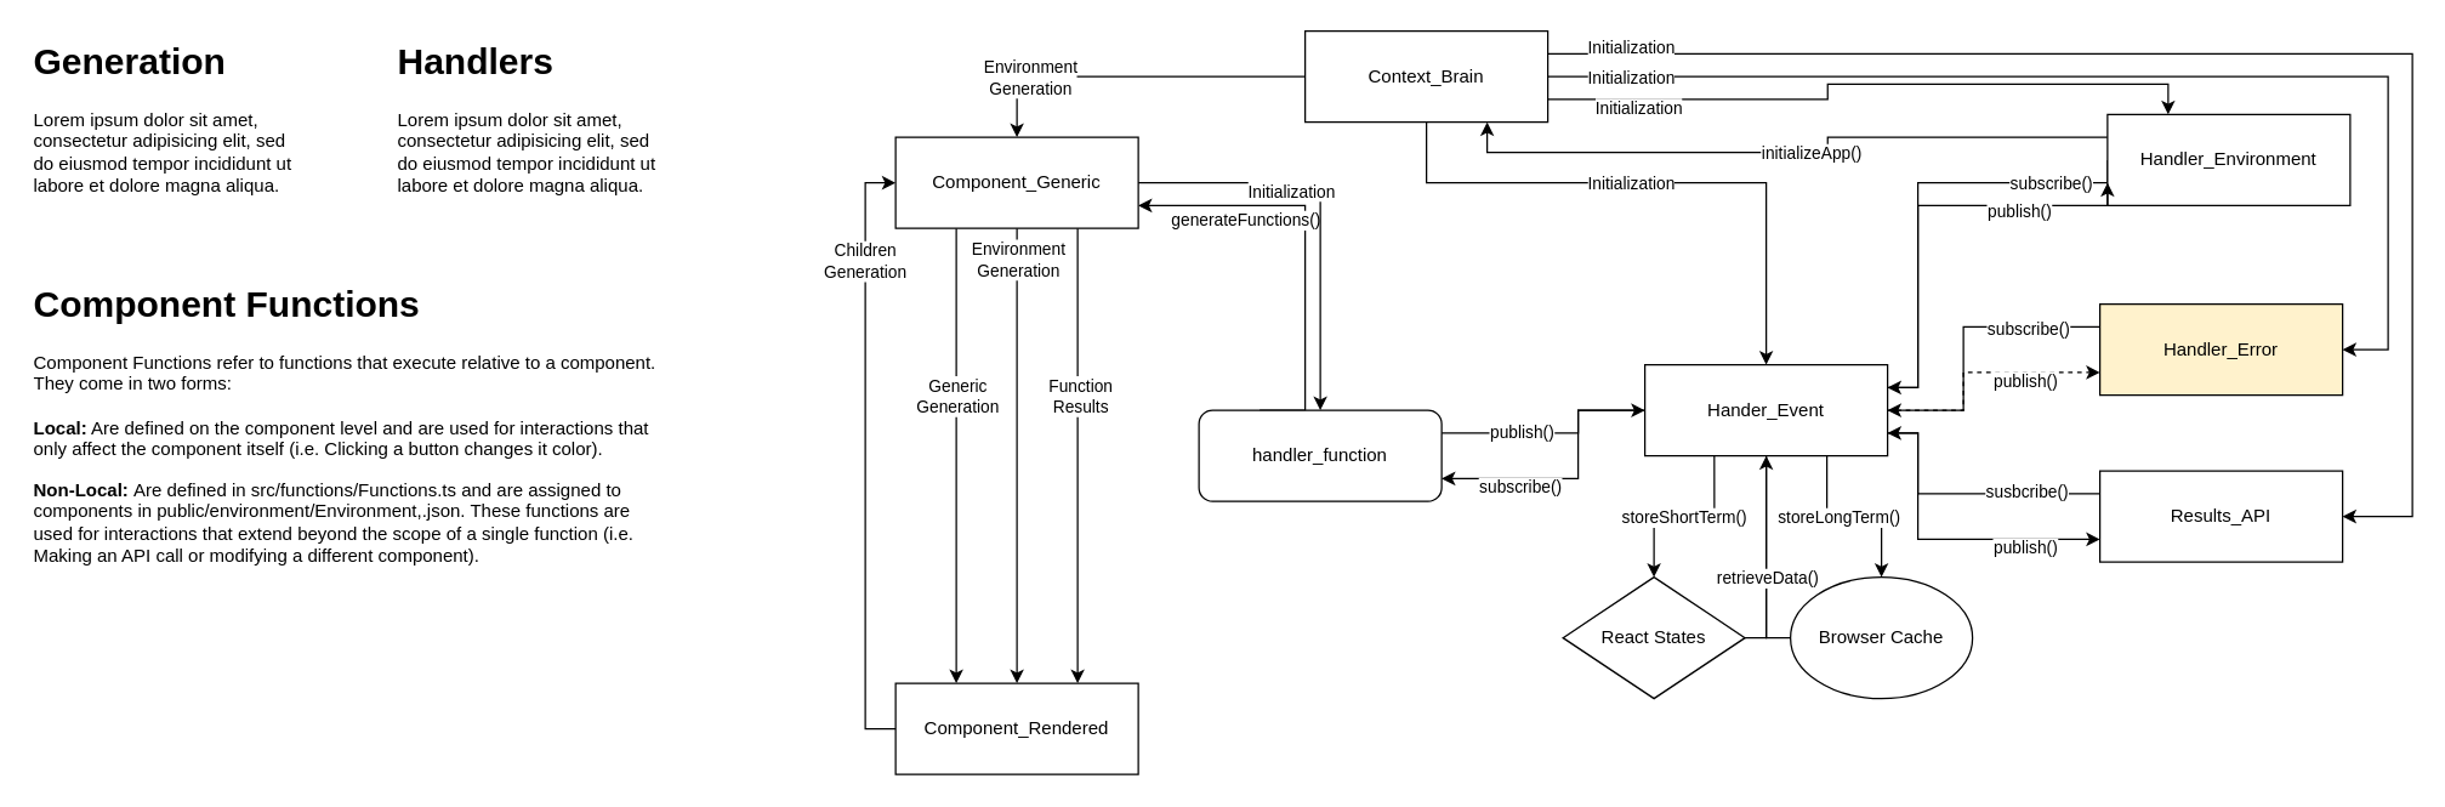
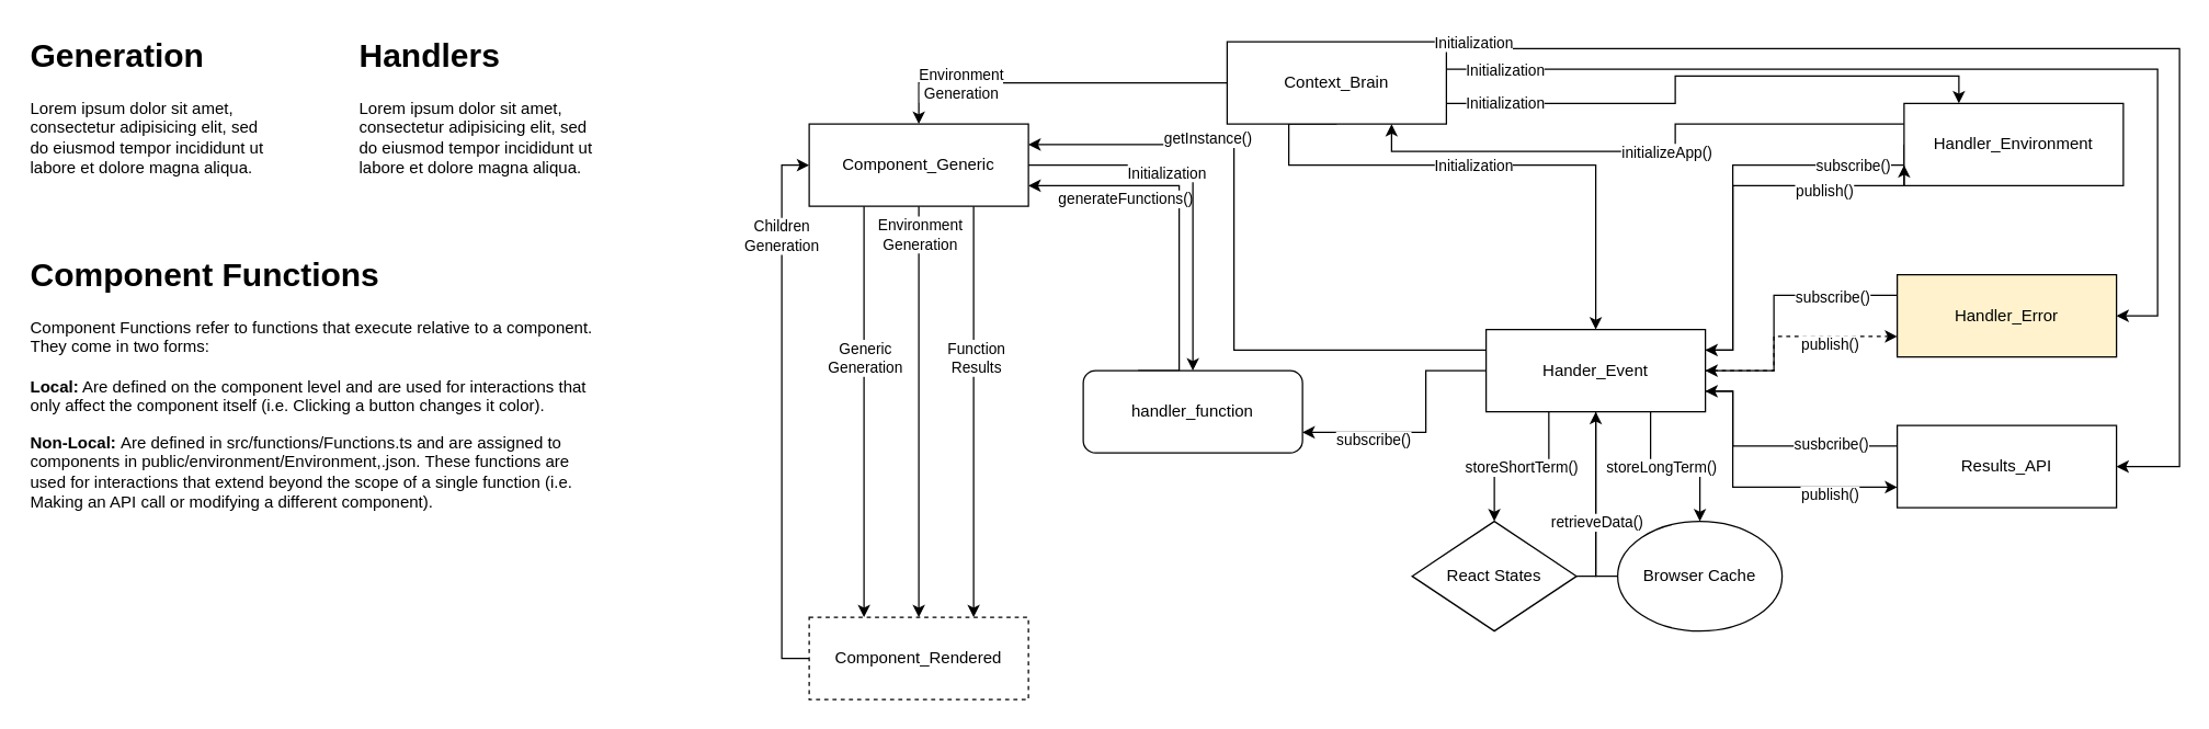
- <mxCell id="54" value="Context_Brain" style="rounded=0;whiteSpace=wrap;html=1;" vertex="1" parent="1"><mxGeometry x="860" y="20" width="160" height="60" as="geometry" /></mxCell>
+ <mxCell id="54" value="Context_Brain" style="rounded=0;whiteSpace=wrap;html=1;" vertex="1" parent="1"><mxGeometry x="895" y="30" width="160" height="60" as="geometry" /></mxCell>
+ <mxCell id="41" style="edgeStyle=orthogonalEdgeStyle;rounded=0;orthogonalLoop=1;jettySize=auto;html=1;exitX=0;exitY=0.25;exitDx=0;exitDy=0;entryX=1;entryY=0.25;entryDx=0;entryDy=0;" edge="1" parent="1" source="45" target="30"><mxGeometry relative="1" as="geometry"><mxPoint x="750" y="100" as="targetPoint" /><Array as="points"><mxPoint x="900" y="255" /><mxPoint x="900" y="105" /></Array></mxGeometry></mxCell>
+ <mxCell id="42" value="getInstance()" style="edgeLabel;html=1;align=center;verticalAlign=middle;resizable=0;points=[];" vertex="1" connectable="0" parent="41"><mxGeometry x="-0.307" relative="1" as="geometry"><mxPoint x="-36" y="-155" as="offset" /></mxGeometry></mxCell>
- <mxCell id="34" style="edgeStyle=orthogonalEdgeStyle;rounded=0;orthogonalLoop=1;jettySize=auto;html=1;exitX=1;exitY=0.25;exitDx=0;exitDy=0;entryX=0;entryY=0.5;entryDx=0;entryDy=0;" edge="1" parent="1" source="36" target="45"><mxGeometry relative="1" as="geometry"><Array as="points"><mxPoint x="1040" y="285" /><mxPoint x="1040" y="270" /></Array></mxGeometry></mxCell>
- <mxCell id="35" value="publish()" style="edgeLabel;html=1;align=center;verticalAlign=middle;resizable=0;points=[];" vertex="1" connectable="0" parent="34"><mxGeometry x="-0.626" y="1" relative="1" as="geometry"><mxPoint x="24" as="offset" /></mxGeometry></mxCell>
- <mxCell id="33" value="Component_Rendered" style="rounded=0;whiteSpace=wrap;html=1;" vertex="1" parent="1"><mxGeometry x="590" y="450" width="160" height="60" as="geometry" /></mxCell>
+ <mxCell id="33" value="Component_Rendered" style="rounded=0;whiteSpace=wrap;html=1;dashed=1;" vertex="1" parent="1"><mxGeometry x="590" y="450" width="160" height="60" as="geometry" /></mxCell>
